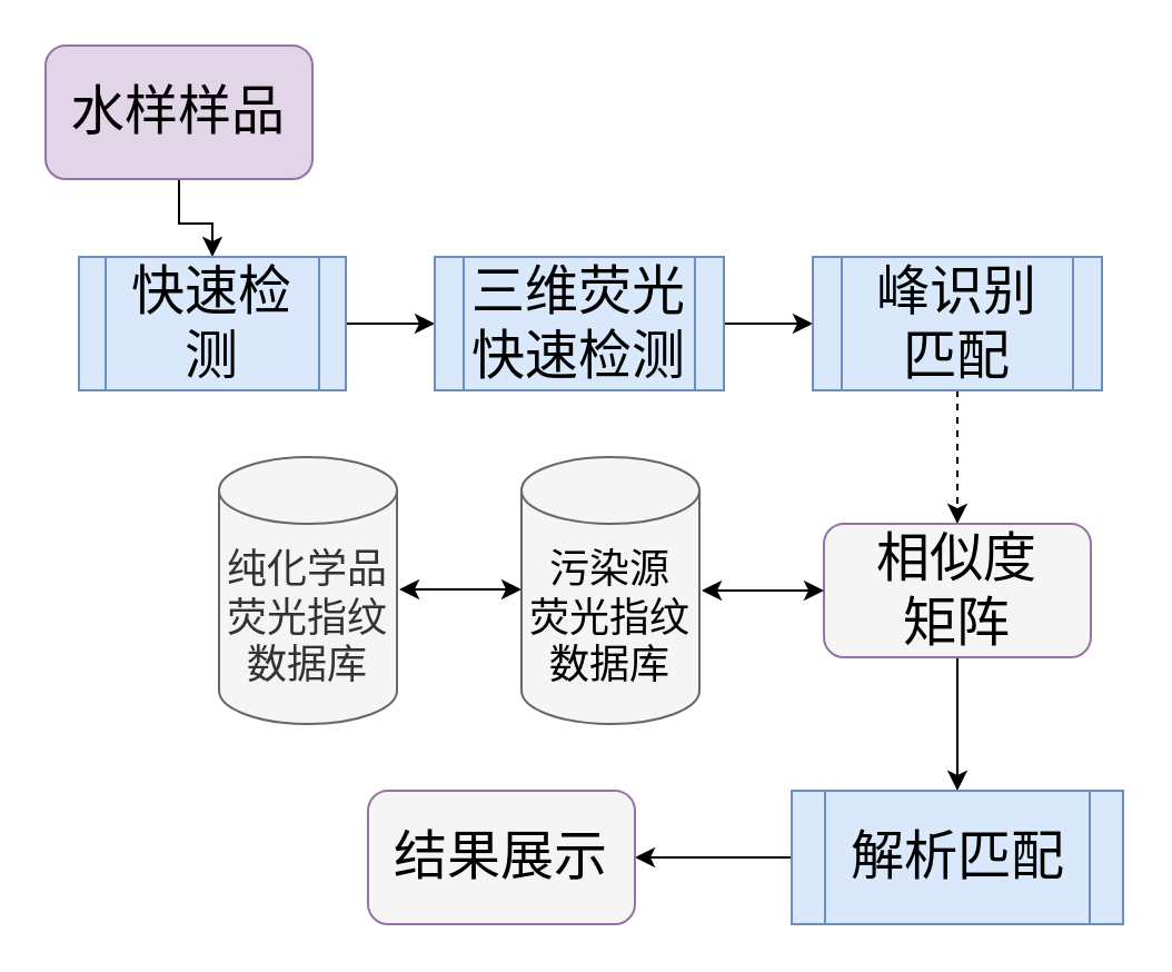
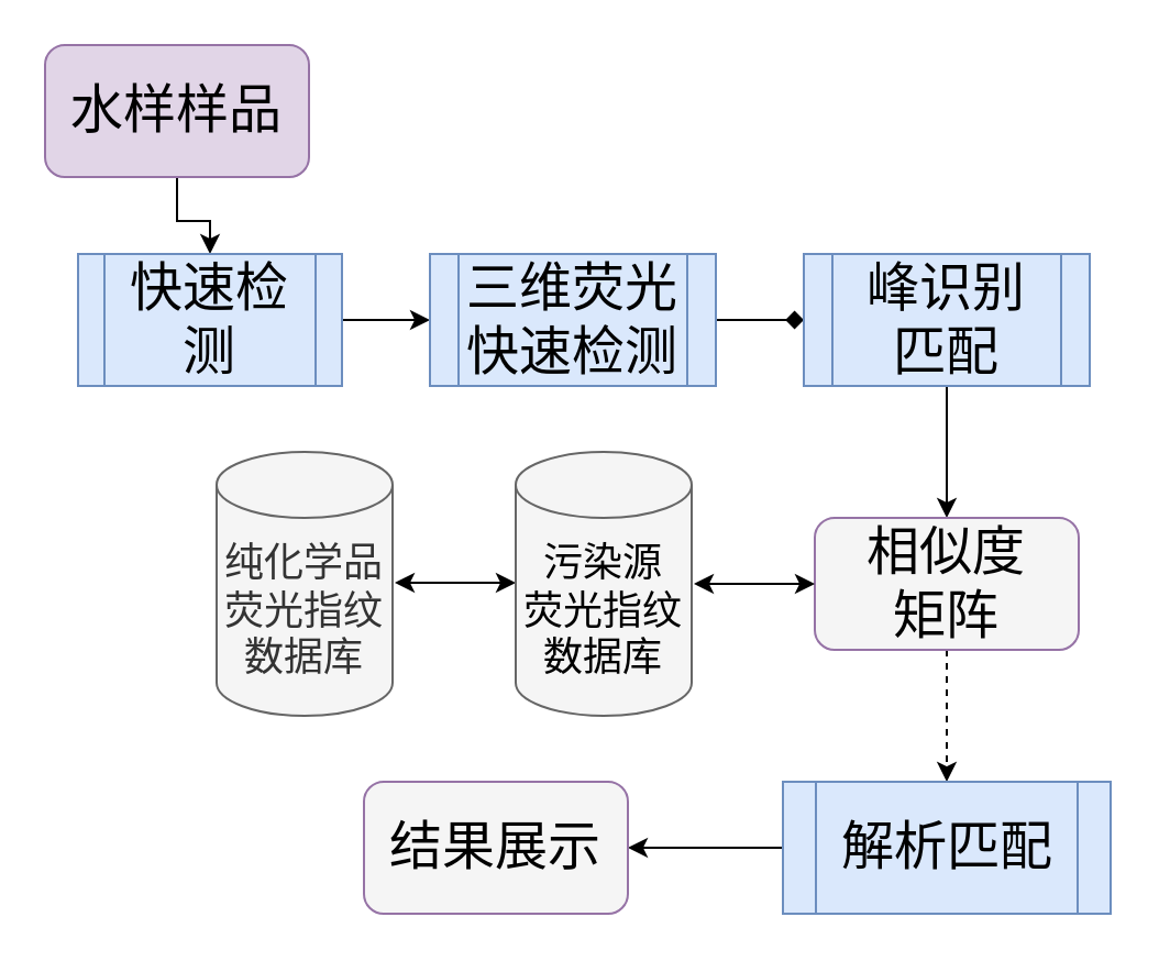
- <mxCell id="6" style="edgeStyle=orthogonalEdgeStyle;rounded=0;orthogonalLoop=1;jettySize=auto;html=1;exitX=1;exitY=0.5;exitDx=0;exitDy=0;entryX=0;entryY=0.5;entryDx=0;entryDy=0;" edge="1" parent="1" source="7" target="9"><mxGeometry relative="1" as="geometry" /></mxCell>
+ <mxCell id="6" style="edgeStyle=orthogonalEdgeStyle;rounded=0;orthogonalLoop=1;jettySize=auto;html=1;exitX=1;exitY=0.5;exitDx=0;exitDy=0;entryX=0;entryY=0.5;entryDx=0;entryDy=0;endArrow=diamond;" edge="1" parent="1" source="7" target="9"><mxGeometry relative="1" as="geometry" /></mxCell>
- <mxCell id="8" style="edgeStyle=orthogonalEdgeStyle;rounded=0;orthogonalLoop=1;jettySize=auto;html=1;exitX=0.5;exitY=1;exitDx=0;exitDy=0;entryX=0.5;entryY=0;entryDx=0;entryDy=0;dashed=1;" edge="1" parent="1" source="9" target="11"><mxGeometry relative="1" as="geometry" /></mxCell>
+ <mxCell id="8" style="edgeStyle=orthogonalEdgeStyle;rounded=0;orthogonalLoop=1;jettySize=auto;html=1;exitX=0.5;exitY=1;exitDx=0;exitDy=0;entryX=0.5;entryY=0;entryDx=0;entryDy=0;" edge="1" parent="1" source="9" target="11"><mxGeometry relative="1" as="geometry" /></mxCell>
- <mxCell id="10" style="edgeStyle=orthogonalEdgeStyle;rounded=0;orthogonalLoop=1;jettySize=auto;html=1;exitX=0.5;exitY=1;exitDx=0;exitDy=0;entryX=0.5;entryY=0;entryDx=0;entryDy=0;" edge="1" parent="1" source="11" target="15"><mxGeometry relative="1" as="geometry" /></mxCell>
+ <mxCell id="10" style="edgeStyle=orthogonalEdgeStyle;rounded=0;orthogonalLoop=1;jettySize=auto;html=1;exitX=0.5;exitY=1;exitDx=0;exitDy=0;entryX=0.5;entryY=0;entryDx=0;entryDy=0;dashed=1;" edge="1" parent="1" source="11" target="15"><mxGeometry relative="1" as="geometry" /></mxCell>
